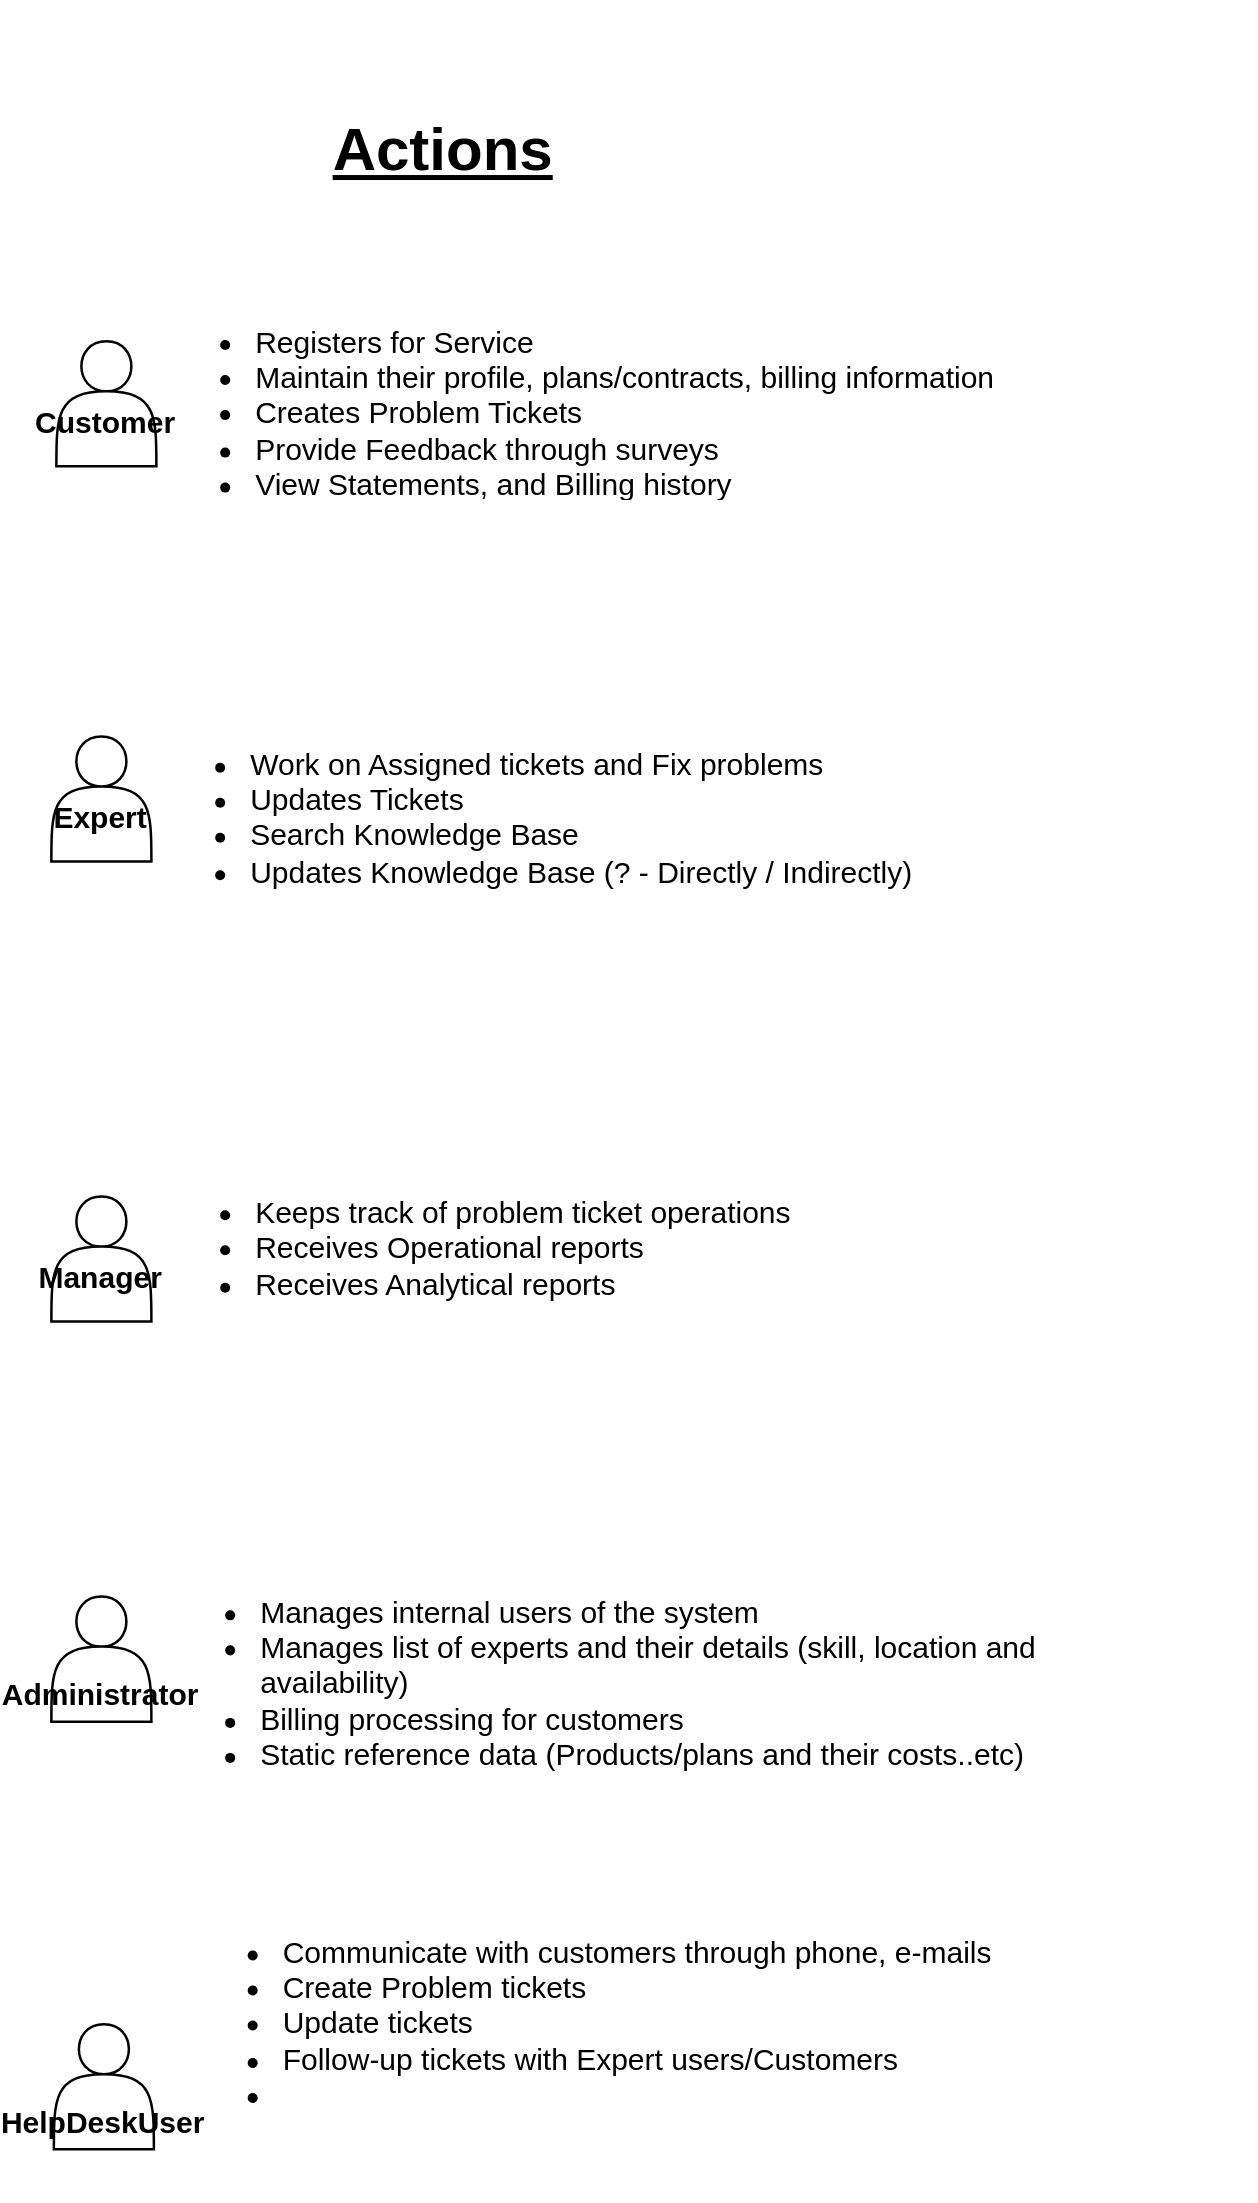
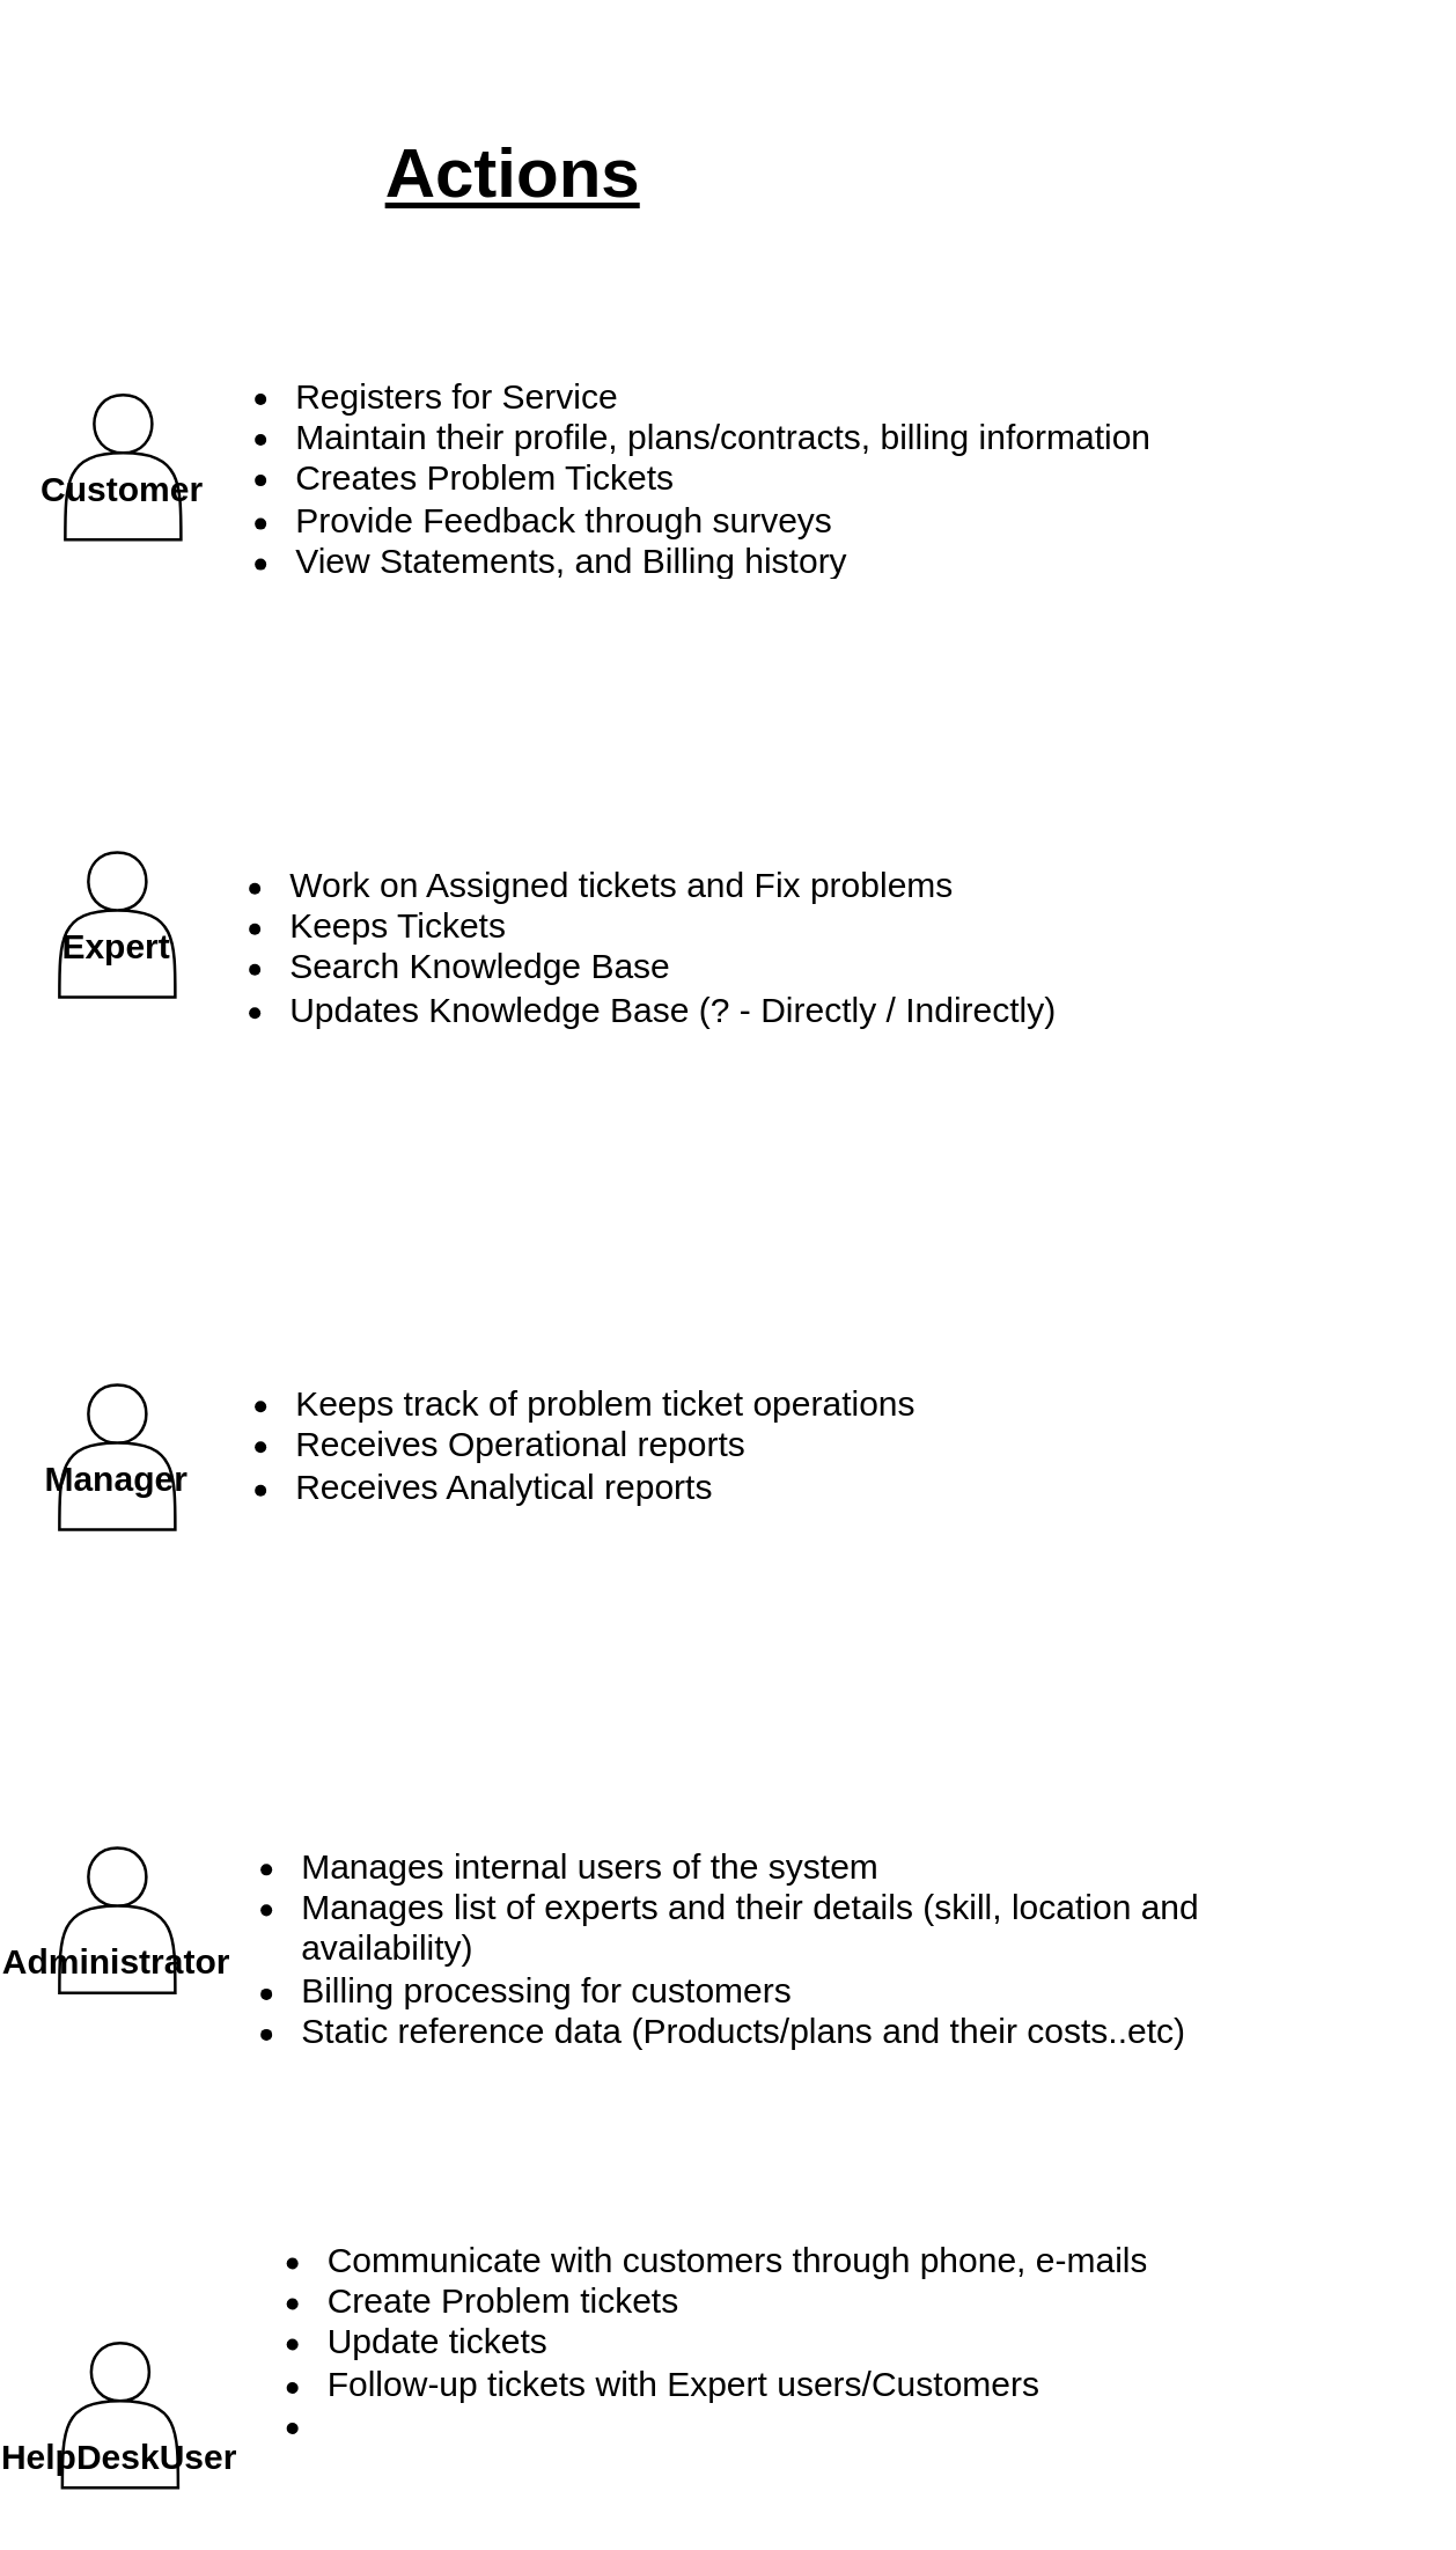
- <mxCell id="7" value="&lt;ul&gt;&lt;li&gt;Work on Assigned tickets and Fix problems&lt;/li&gt;&lt;li&gt;Updates Tickets&lt;/li&gt;&lt;li&gt;Search Knowledge Base&lt;/li&gt;&lt;li&gt;Updates Knowledge Base (? - Directly / Indirectly)&lt;/li&gt;&lt;/ul&gt;" style="text;strokeColor=none;fillColor=none;html=1;whiteSpace=wrap;verticalAlign=middle;overflow=hidden;" parent="1" vertex="1"><mxGeometry x="58" y="284" width="410" height="80" as="geometry" /></mxCell>
+ <mxCell id="7" value="&lt;ul&gt;&lt;li&gt;Work on Assigned tickets and Fix problems&lt;/li&gt;&lt;li&gt;Keeps Tickets&lt;/li&gt;&lt;li&gt;Search Knowledge Base&lt;/li&gt;&lt;li&gt;Updates Knowledge Base (? - Directly / Indirectly)&lt;/li&gt;&lt;/ul&gt;" style="text;strokeColor=none;fillColor=none;html=1;whiteSpace=wrap;verticalAlign=middle;overflow=hidden;" parent="1" vertex="1"><mxGeometry x="58" y="284" width="410" height="80" as="geometry" /></mxCell>
